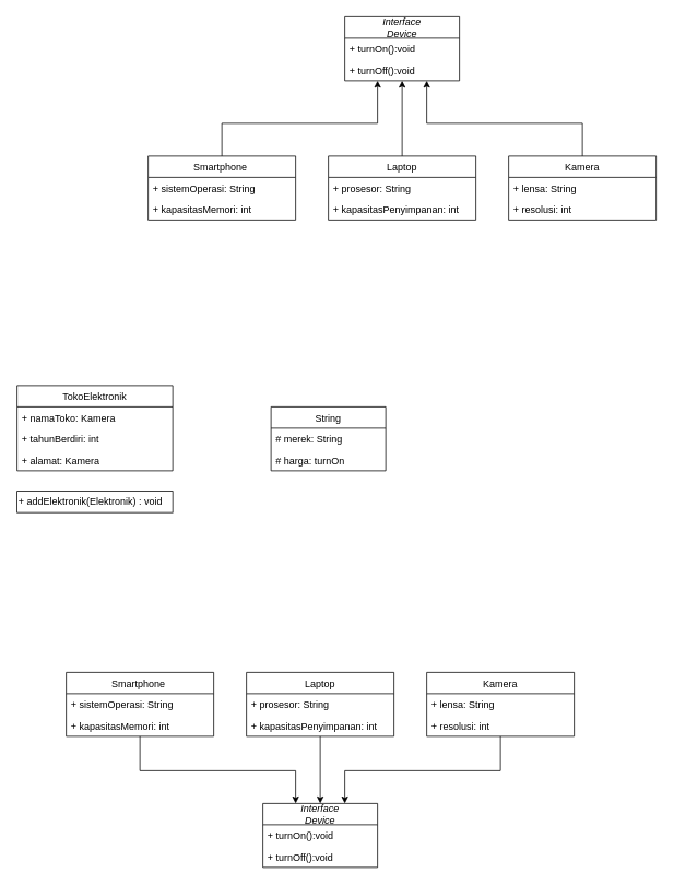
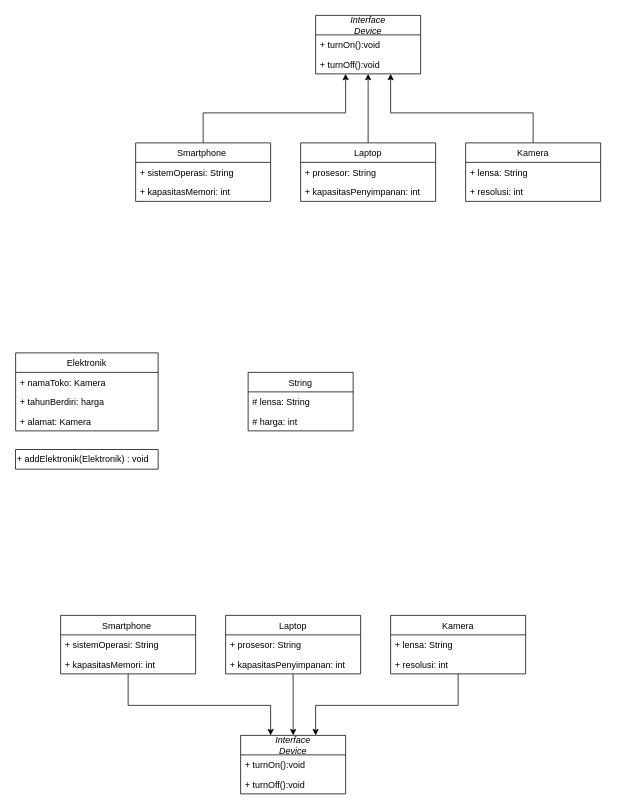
- <mxCell id="17" value="TokoElektronik" style="swimlane;fontStyle=0;childLayout=stackLayout;horizontal=1;startSize=26;fillColor=none;horizontalStack=0;resizeParent=1;resizeParentMax=0;resizeLast=0;collapsible=1;marginBottom=0;" parent="1" vertex="1"><mxGeometry x="20" y="470" width="190" height="104" as="geometry" /></mxCell>
+ <mxCell id="17" value="Elektronik" style="swimlane;fontStyle=0;childLayout=stackLayout;horizontal=1;startSize=26;fillColor=none;horizontalStack=0;resizeParent=1;resizeParentMax=0;resizeLast=0;collapsible=1;marginBottom=0;" parent="1" vertex="1"><mxGeometry x="20" y="470" width="190" height="104" as="geometry" /></mxCell>
- <mxCell id="19" value="+ tahunBerdiri: int" style="text;strokeColor=none;fillColor=none;align=left;verticalAlign=top;spacingLeft=4;spacingRight=4;overflow=hidden;rotatable=0;points=[[0,0.5],[1,0.5]];portConstraint=eastwest;" parent="17" vertex="1"><mxGeometry y="52" width="190" height="26" as="geometry" /></mxCell>
+ <mxCell id="19" value="+ tahunBerdiri: harga" style="text;strokeColor=none;fillColor=none;align=left;verticalAlign=top;spacingLeft=4;spacingRight=4;overflow=hidden;rotatable=0;points=[[0,0.5],[1,0.5]];portConstraint=eastwest;" parent="17" vertex="1"><mxGeometry y="52" width="190" height="26" as="geometry" /></mxCell>
- <mxCell id="23" value="# merek: String" style="text;strokeColor=none;fillColor=none;align=left;verticalAlign=top;spacingLeft=4;spacingRight=4;overflow=hidden;rotatable=0;points=[[0,0.5],[1,0.5]];portConstraint=eastwest;" parent="22" vertex="1"><mxGeometry y="26" width="140" height="26" as="geometry" /></mxCell>
+ <mxCell id="23" value="# lensa: String" style="text;strokeColor=none;fillColor=none;align=left;verticalAlign=top;spacingLeft=4;spacingRight=4;overflow=hidden;rotatable=0;points=[[0,0.5],[1,0.5]];portConstraint=eastwest;" parent="22" vertex="1"><mxGeometry y="26" width="140" height="26" as="geometry" /></mxCell>
- <mxCell id="24" value="# harga: turnOn" style="text;strokeColor=none;fillColor=none;align=left;verticalAlign=top;spacingLeft=4;spacingRight=4;overflow=hidden;rotatable=0;points=[[0,0.5],[1,0.5]];portConstraint=eastwest;" parent="22" vertex="1"><mxGeometry y="52" width="140" height="26" as="geometry" /></mxCell>
+ <mxCell id="24" value="# harga: int" style="text;strokeColor=none;fillColor=none;align=left;verticalAlign=top;spacingLeft=4;spacingRight=4;overflow=hidden;rotatable=0;points=[[0,0.5],[1,0.5]];portConstraint=eastwest;" parent="22" vertex="1"><mxGeometry y="52" width="140" height="26" as="geometry" /></mxCell>
